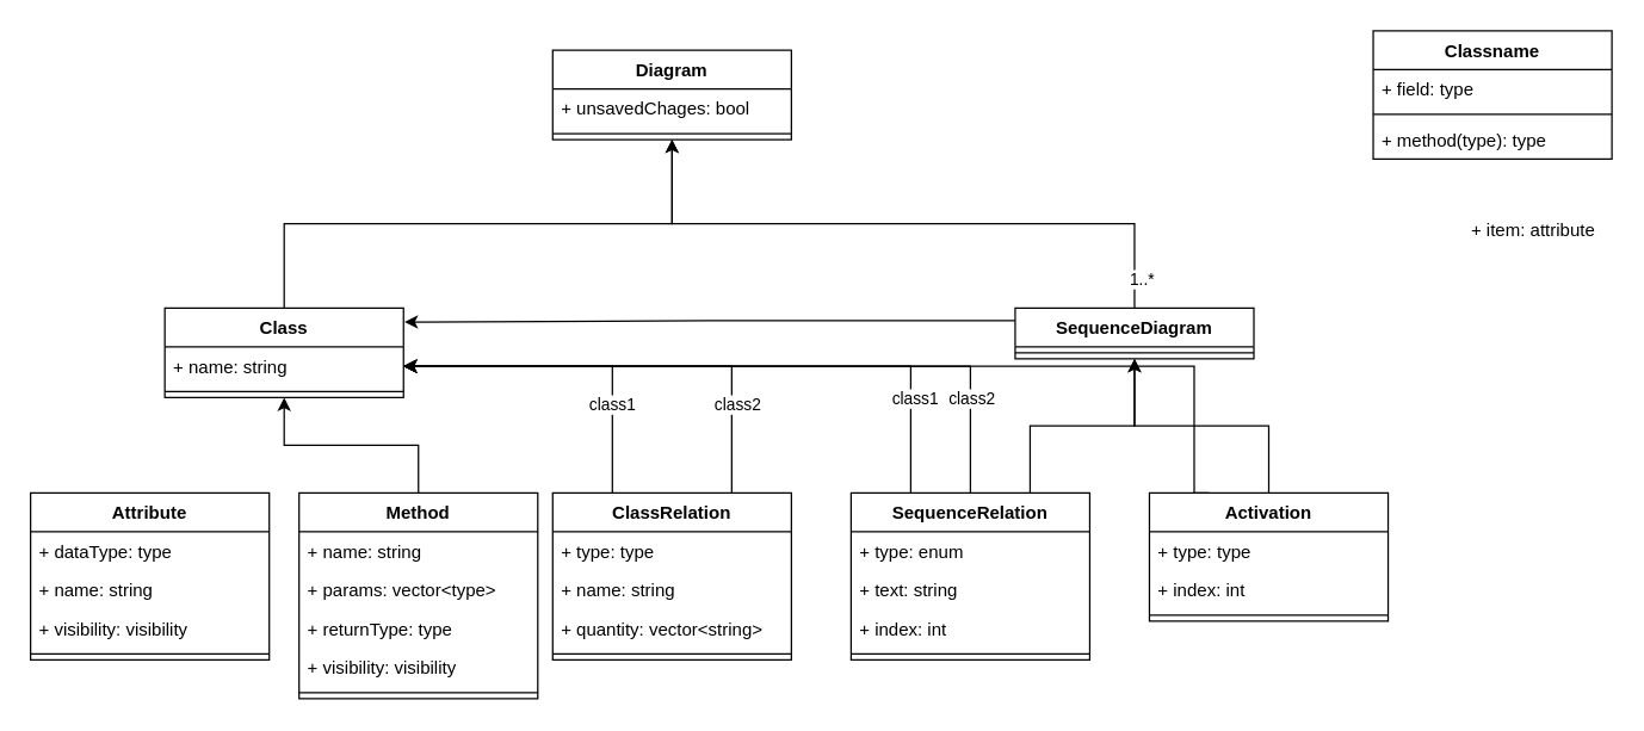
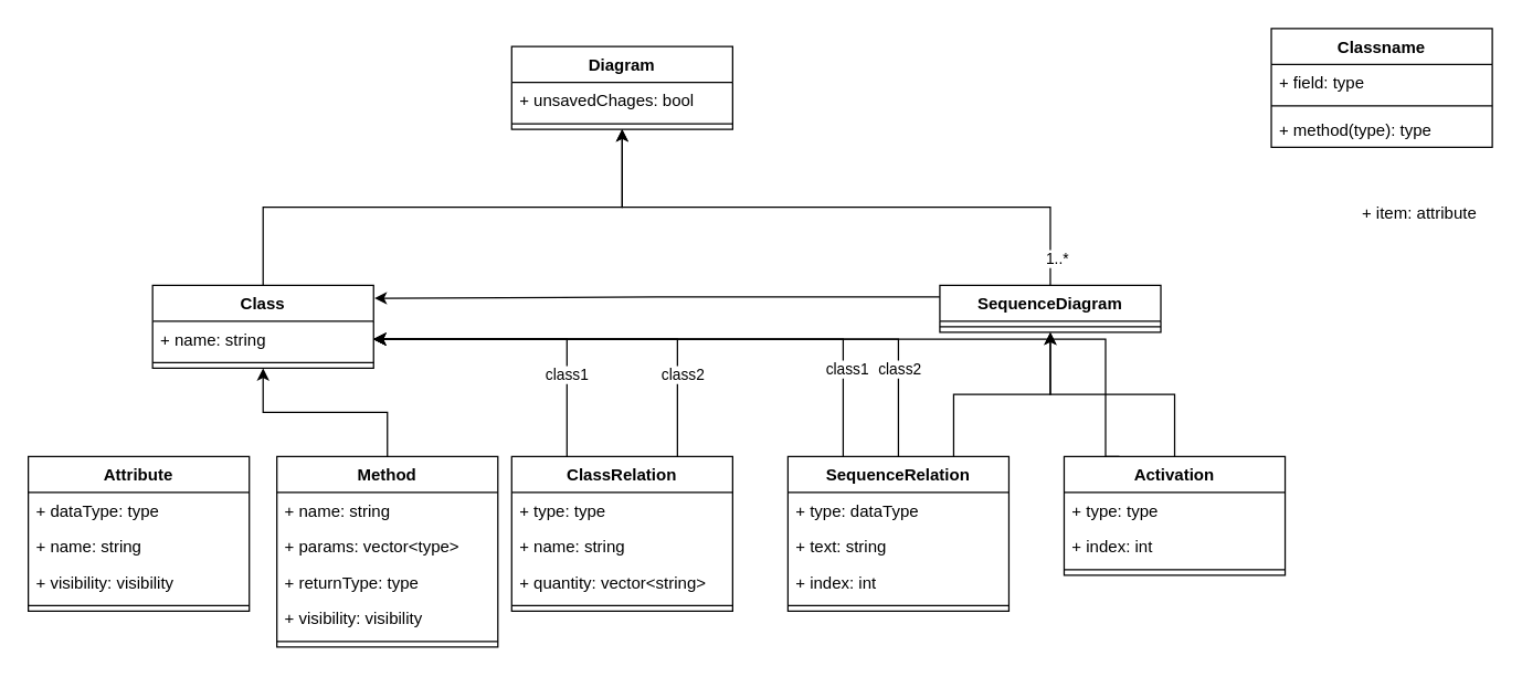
- <mxCell id="46" value="+ type: enum" style="text;strokeColor=none;fillColor=none;align=left;verticalAlign=top;spacingLeft=4;spacingRight=4;overflow=hidden;rotatable=0;points=[[0,0.5],[1,0.5]];portConstraint=eastwest;" vertex="1" parent="45"><mxGeometry y="26" width="160" height="26" as="geometry" /></mxCell>
+ <mxCell id="46" value="+ type: dataType" style="text;strokeColor=none;fillColor=none;align=left;verticalAlign=top;spacingLeft=4;spacingRight=4;overflow=hidden;rotatable=0;points=[[0,0.5],[1,0.5]];portConstraint=eastwest;" vertex="1" parent="45"><mxGeometry y="26" width="160" height="26" as="geometry" /></mxCell>
